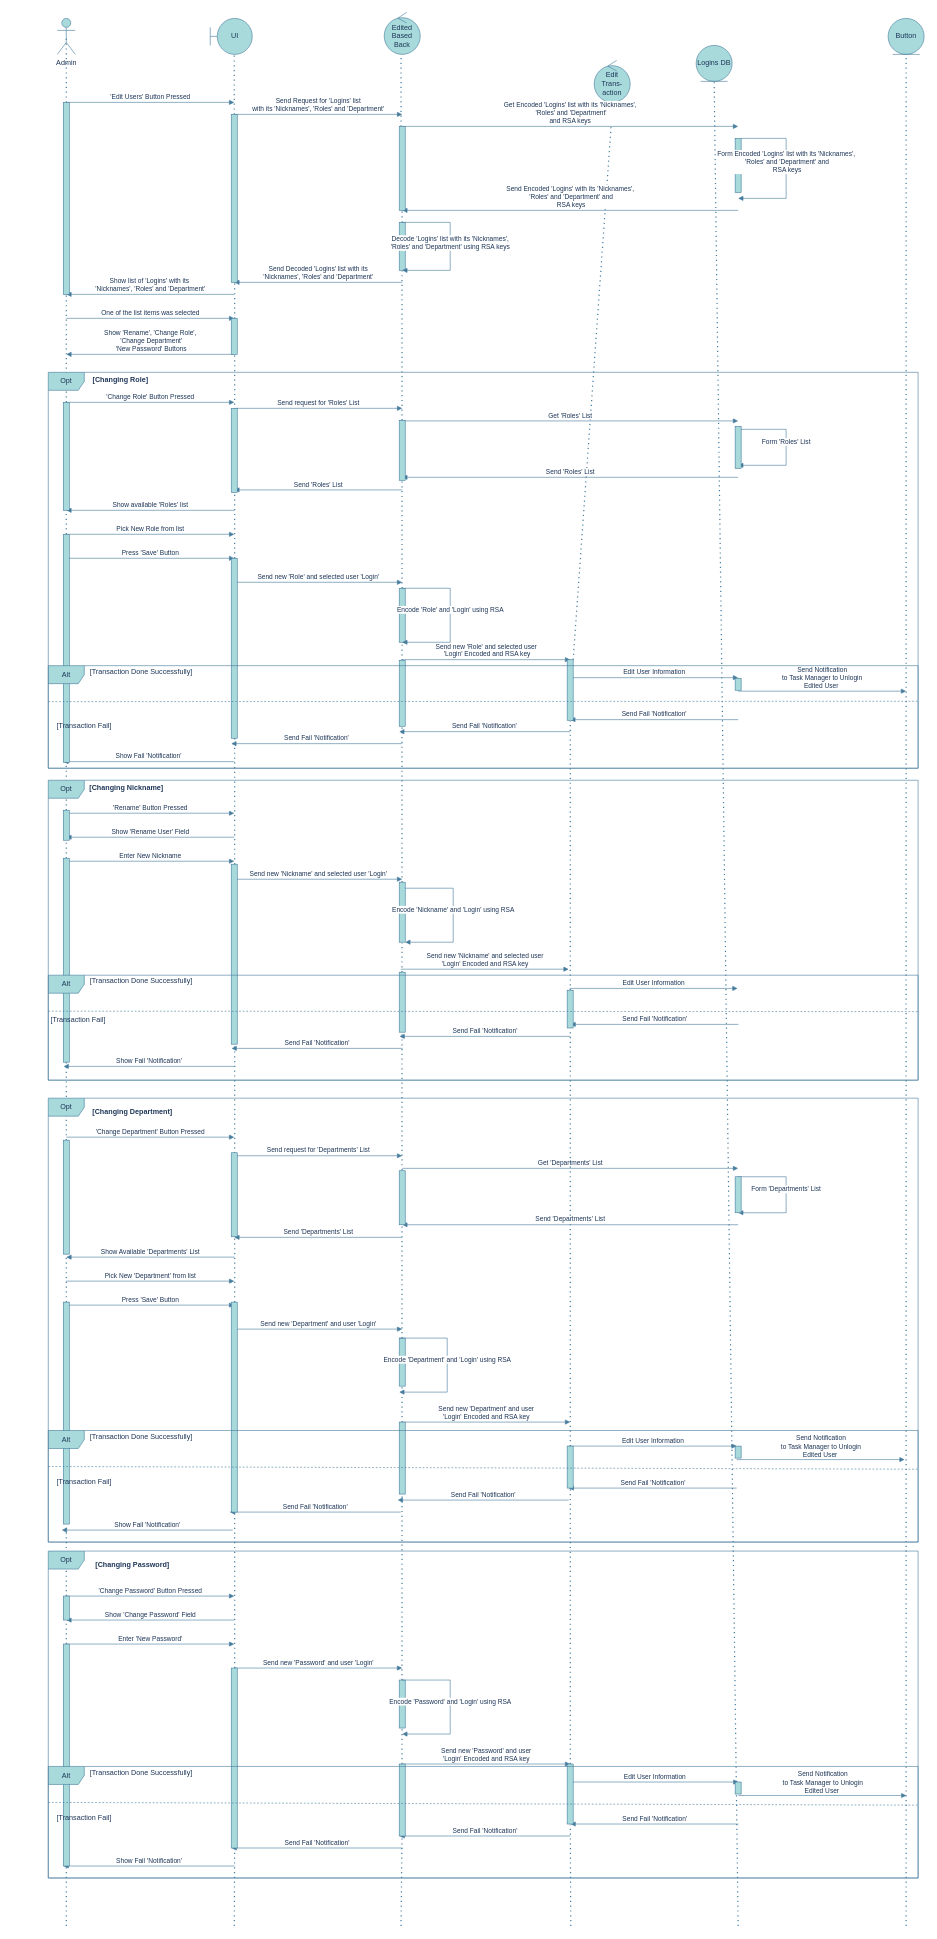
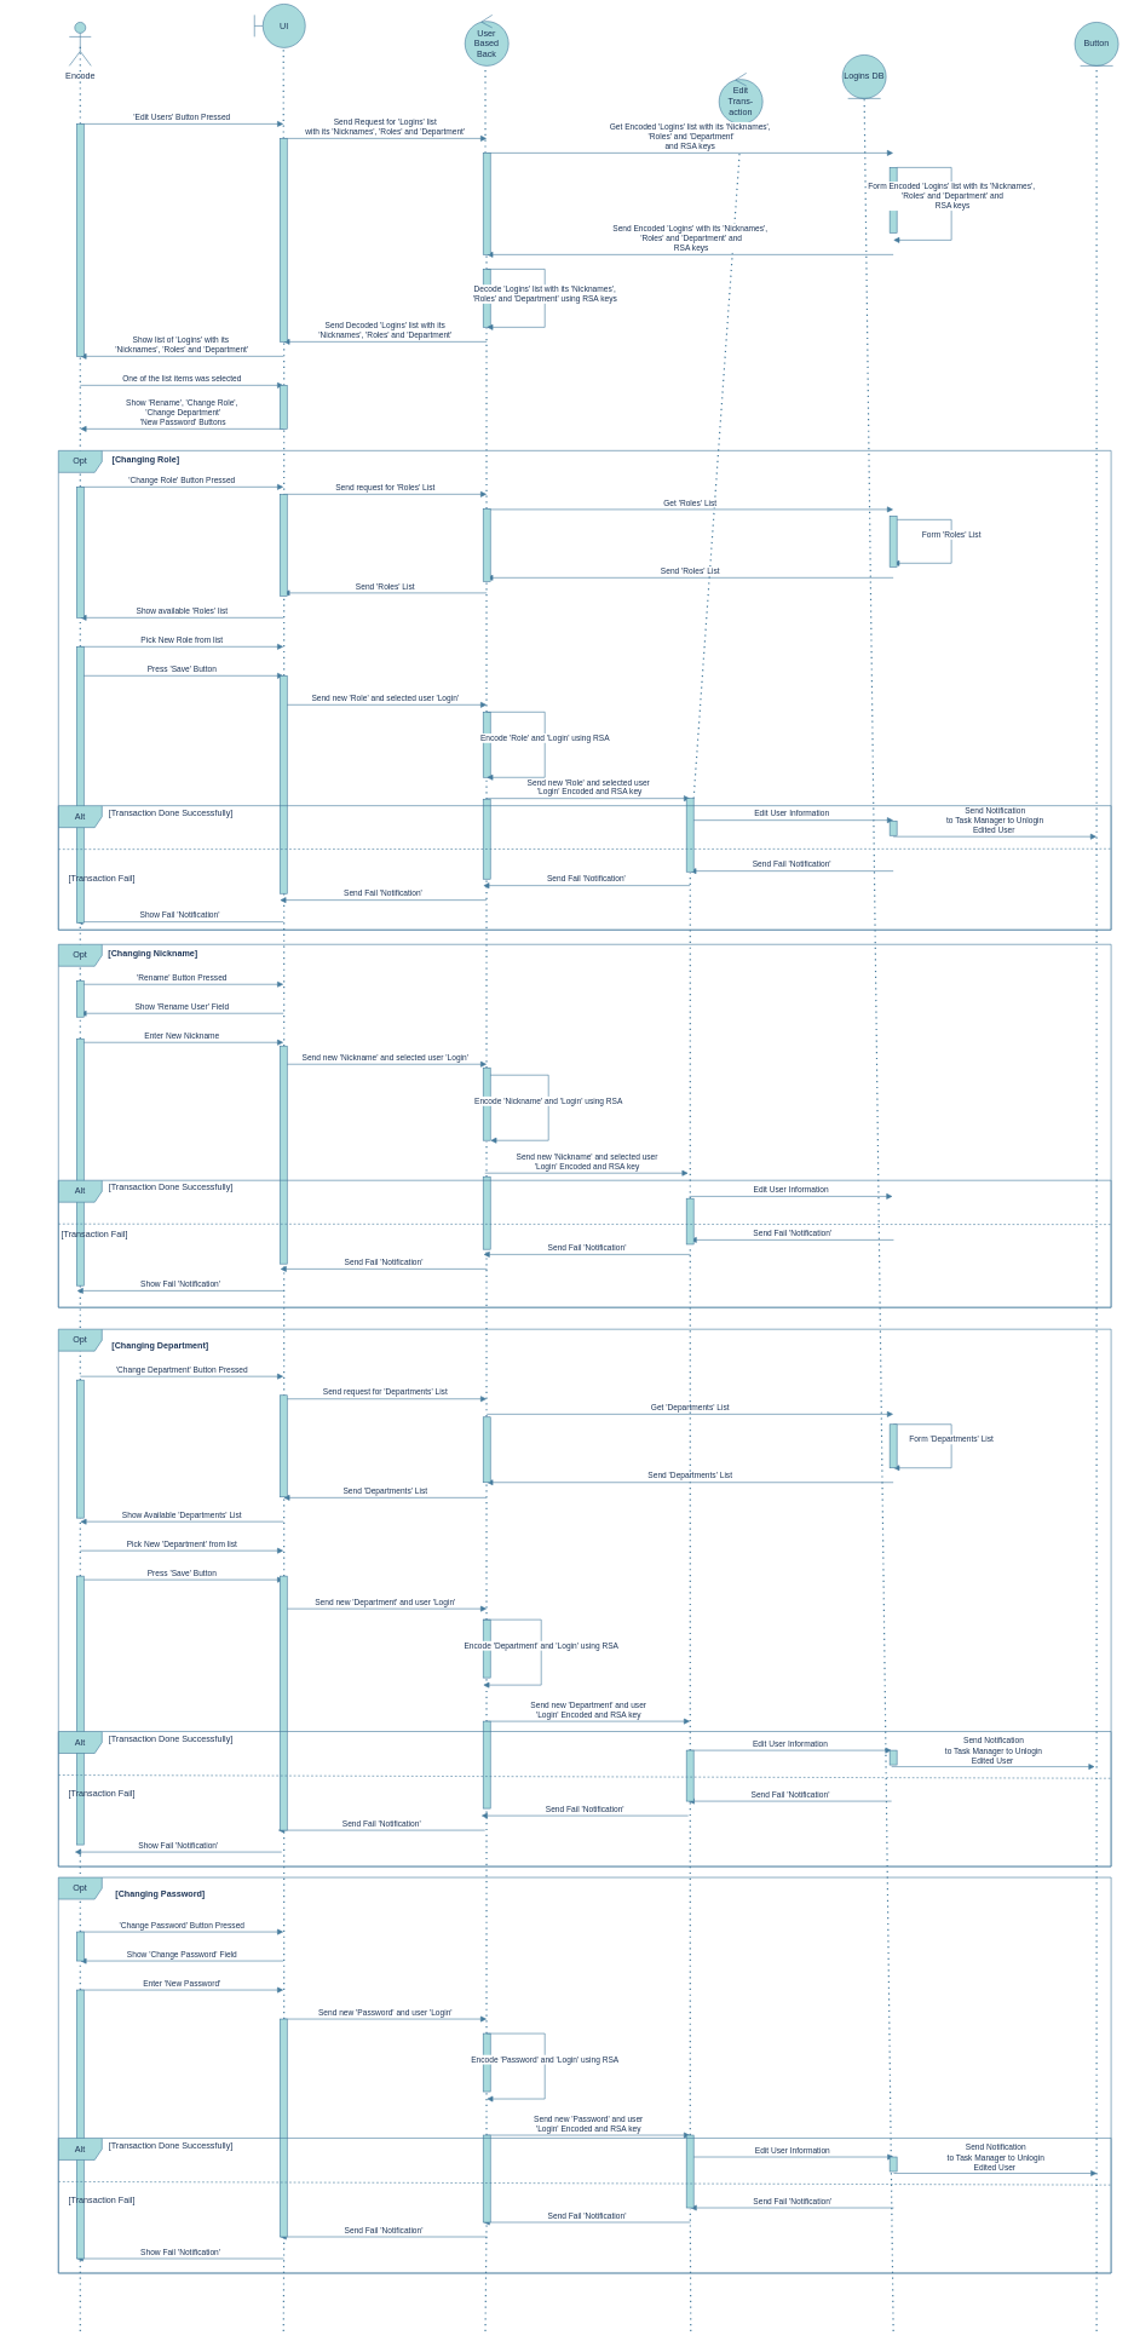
- <mxCell id="3" value="UI" style="shape=umlBoundary;whiteSpace=wrap;html=1;labelBackgroundColor=none;fillColor=#A8DADC;strokeColor=#457B9D;fontColor=#1D3557;" vertex="1" parent="1"><mxGeometry x="350" y="30" width="70" height="60" as="geometry" /></mxCell>
+ <mxCell id="3" value="UI" style="shape=umlBoundary;whiteSpace=wrap;html=1;labelBackgroundColor=none;fillColor=#A8DADC;strokeColor=#457B9D;fontColor=#1D3557;" vertex="1" parent="1"><mxGeometry x="350" y="5" width="70" height="60" as="geometry" /></mxCell>
- <mxCell id="4" value="Edited Based Back" style="ellipse;shape=umlControl;whiteSpace=wrap;html=1;labelBackgroundColor=none;fillColor=#A8DADC;strokeColor=#457B9D;fontColor=#1D3557;" vertex="1" parent="1"><mxGeometry x="640" y="20" width="60" height="70" as="geometry" /></mxCell>
+ <mxCell id="4" value="User Based Back" style="ellipse;shape=umlControl;whiteSpace=wrap;html=1;labelBackgroundColor=none;fillColor=#A8DADC;strokeColor=#457B9D;fontColor=#1D3557;" vertex="1" parent="1"><mxGeometry x="640" y="20" width="60" height="70" as="geometry" /></mxCell>
- <mxCell id="2" value="Admin&lt;br&gt;" style="shape=umlActor;verticalLabelPosition=bottom;verticalAlign=top;html=1;labelBackgroundColor=none;fillColor=#A8DADC;strokeColor=#457B9D;fontColor=#1D3557;" vertex="1" parent="1"><mxGeometry x="95" y="30" width="30" height="60" as="geometry" /></mxCell>
+ <mxCell id="2" value="Encode&lt;br&gt;" style="shape=umlActor;verticalLabelPosition=bottom;verticalAlign=top;html=1;labelBackgroundColor=none;fillColor=#A8DADC;strokeColor=#457B9D;fontColor=#1D3557;" vertex="1" parent="1"><mxGeometry x="95" y="30" width="30" height="60" as="geometry" /></mxCell>
